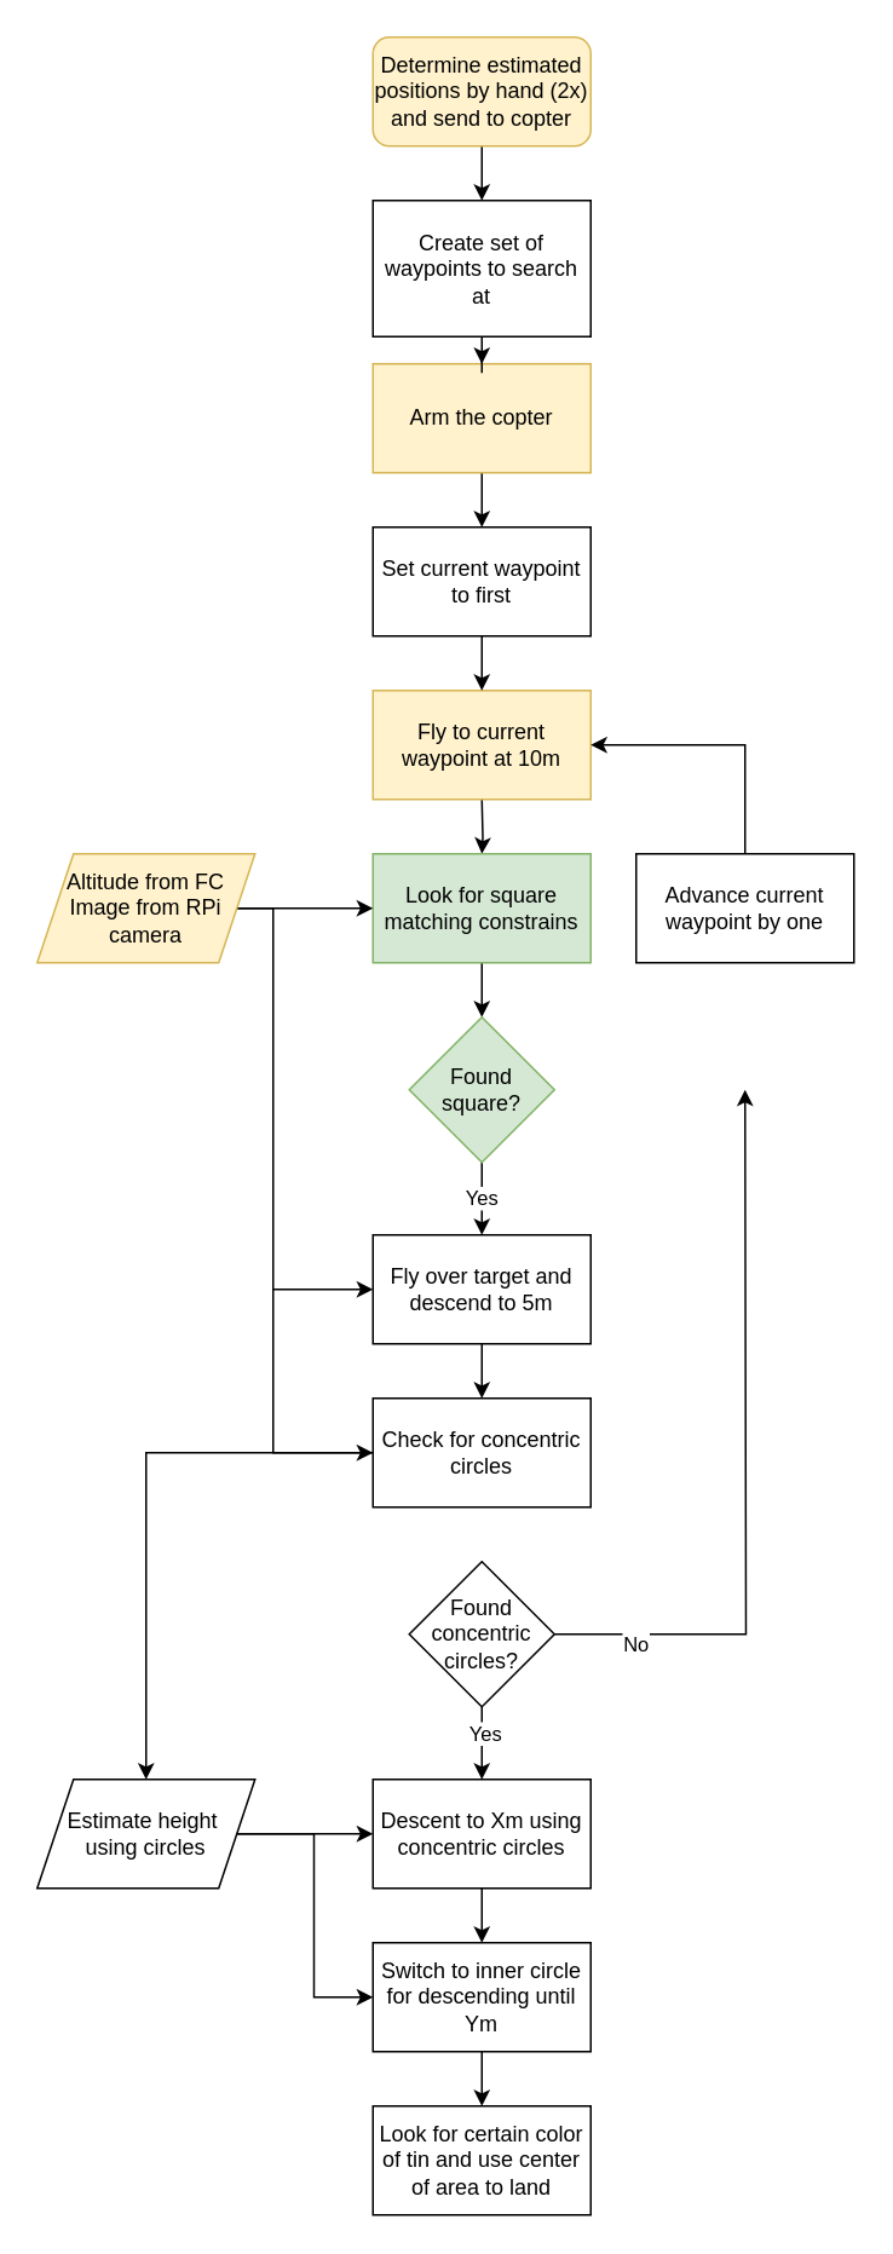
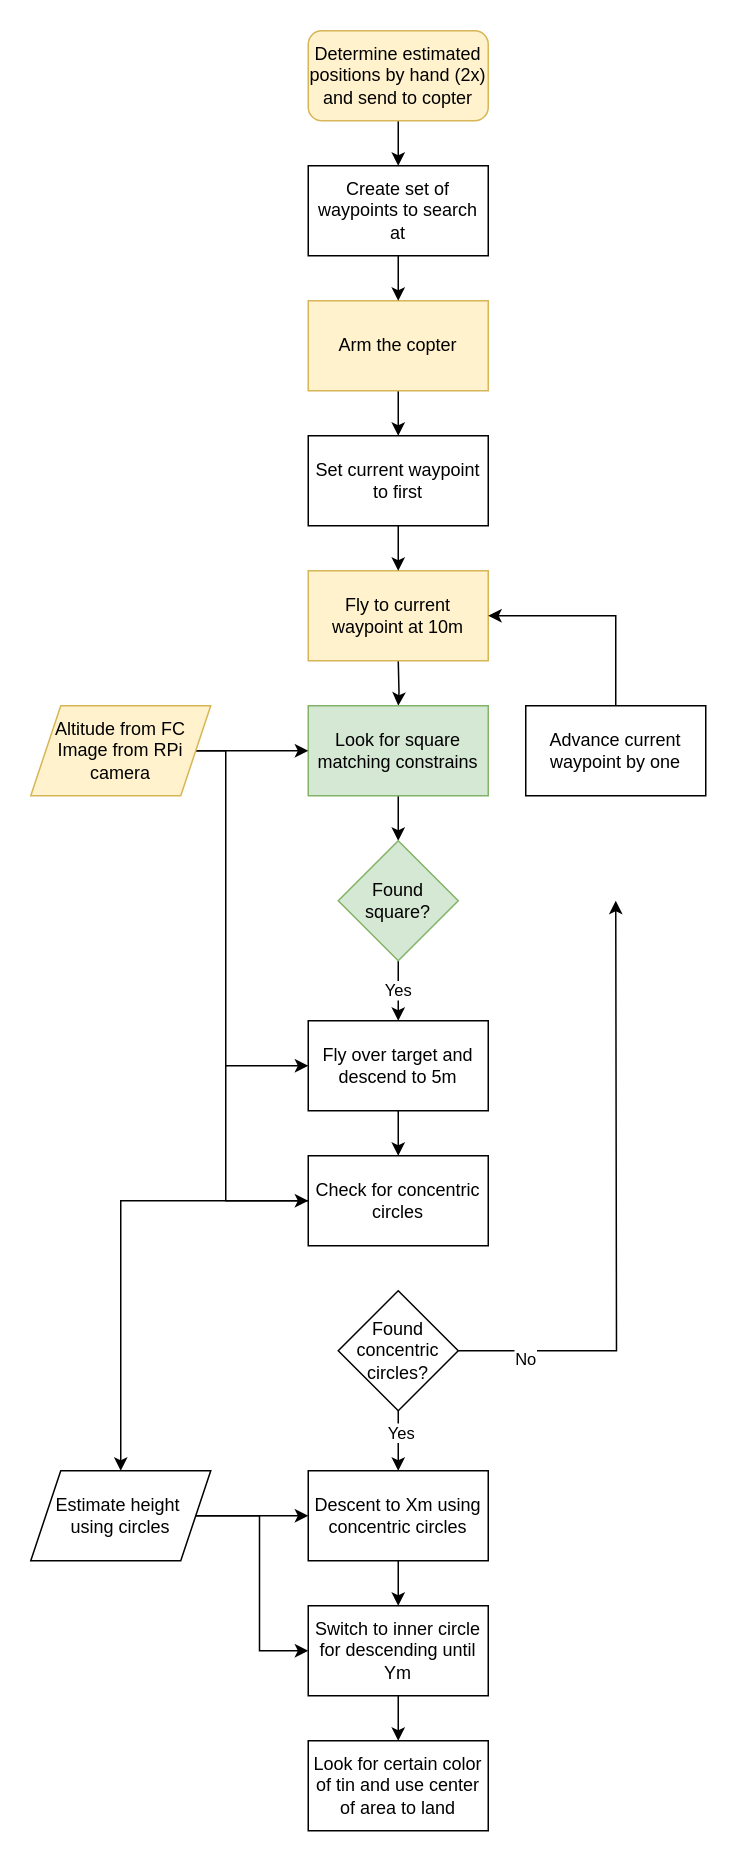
- <mxCell id="27" value="Create set of waypoints to search at" style="rounded=0;whiteSpace=wrap;html=1;" parent="1" vertex="1"><mxGeometry x="205" y="110" width="120" height="75" as="geometry" /></mxCell>
+ <mxCell id="27" value="Create set of waypoints to search at" style="rounded=0;whiteSpace=wrap;html=1;" parent="1" vertex="1"><mxGeometry x="205" y="110" width="120" height="60" as="geometry" /></mxCell>
